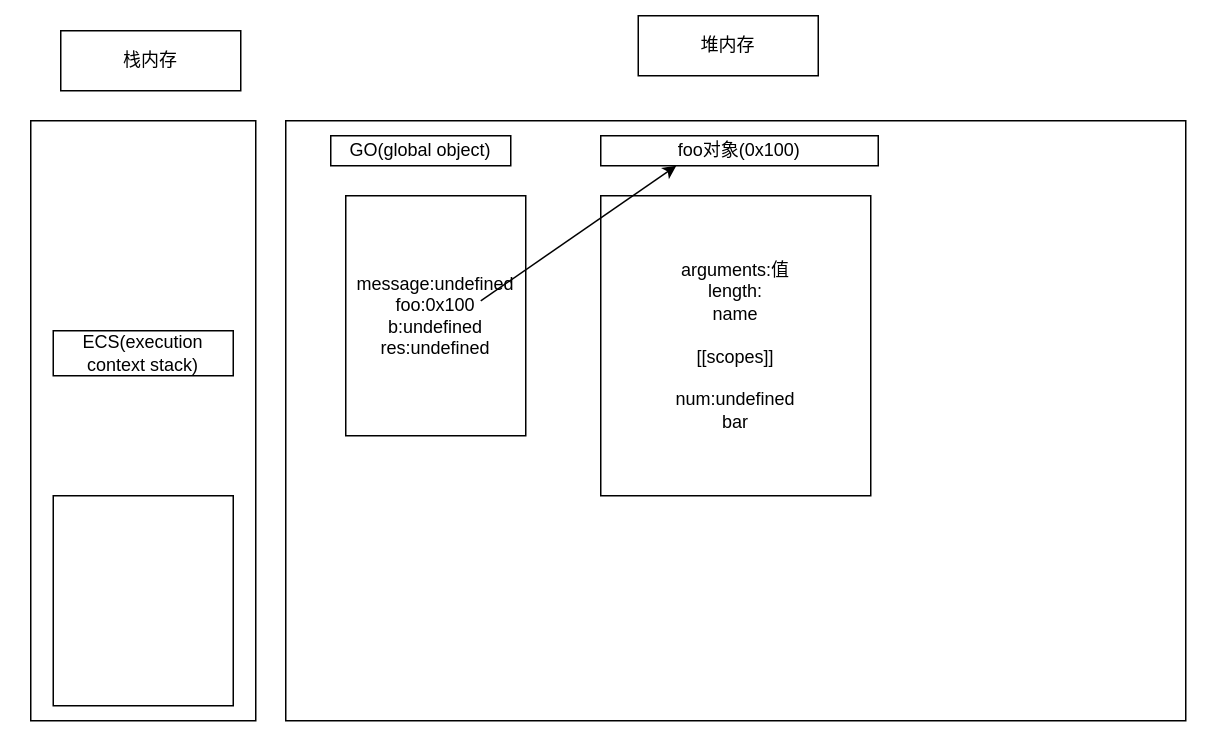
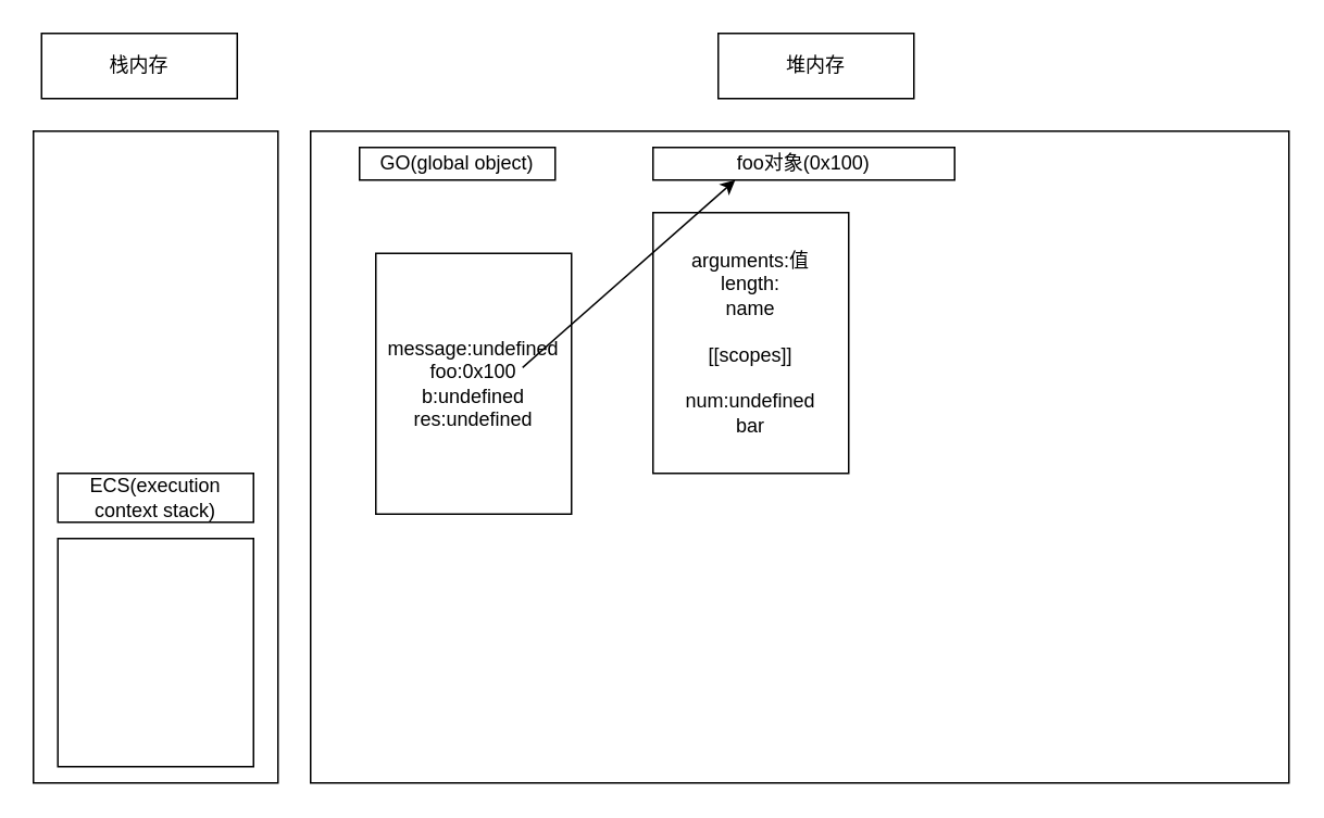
- <mxCell id="3" value="堆内存&lt;br&gt;" style="whiteSpace=wrap;html=1;" parent="1" vertex="1"><mxGeometry x="425" y="10" width="120" height="40" as="geometry" /></mxCell>
+ <mxCell id="3" value="堆内存&lt;br&gt;" style="whiteSpace=wrap;html=1;" parent="1" vertex="1"><mxGeometry x="440" y="20" width="120" height="40" as="geometry" /></mxCell>
- <mxCell id="5" value="栈内存" style="whiteSpace=wrap;html=1;" parent="1" vertex="1"><mxGeometry x="40" y="20" width="120" height="40" as="geometry" /></mxCell>
+ <mxCell id="5" value="栈内存" style="whiteSpace=wrap;html=1;" parent="1" vertex="1"><mxGeometry x="25" y="20" width="120" height="40" as="geometry" /></mxCell>
- <mxCell id="6" value="message:undefined&lt;br&gt;foo:0x100&lt;br&gt;b:undefined&lt;br&gt;res:undefined&lt;br&gt;" style="rounded=0;whiteSpace=wrap;html=1;" parent="1" vertex="1"><mxGeometry x="230" y="130" width="120" height="160" as="geometry" /></mxCell>
+ <mxCell id="6" value="message:undefined&lt;br&gt;foo:0x100&lt;br&gt;b:undefined&lt;br&gt;res:undefined&lt;br&gt;" style="rounded=0;whiteSpace=wrap;html=1;" parent="1" vertex="1"><mxGeometry x="230" y="155" width="120" height="160" as="geometry" /></mxCell>
- <mxCell id="8" value="arguments:值&lt;br&gt;length:&lt;br&gt;name&lt;br&gt;&lt;br&gt;[[scopes]]&lt;br&gt;&lt;br&gt;num:undefined&lt;br&gt;bar" style="rounded=0;whiteSpace=wrap;html=1;" parent="1" vertex="1"><mxGeometry x="400" y="130" width="180" height="200" as="geometry" /></mxCell>
+ <mxCell id="8" value="arguments:值&lt;br&gt;length:&lt;br&gt;name&lt;br&gt;&lt;br&gt;[[scopes]]&lt;br&gt;&lt;br&gt;num:undefined&lt;br&gt;bar" style="rounded=0;whiteSpace=wrap;html=1;" parent="1" vertex="1"><mxGeometry x="400" y="130" width="120" height="160" as="geometry" /></mxCell>
- <mxCell id="12" value="ECS(execution context stack)" style="rounded=0;whiteSpace=wrap;html=1;" parent="1" vertex="1"><mxGeometry x="35" y="220" width="120" height="30" as="geometry" /></mxCell>
+ <mxCell id="12" value="ECS(execution context stack)" style="rounded=0;whiteSpace=wrap;html=1;" parent="1" vertex="1"><mxGeometry x="35" y="290" width="120" height="30" as="geometry" /></mxCell>
